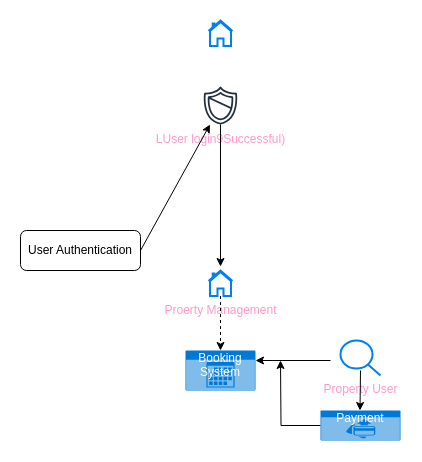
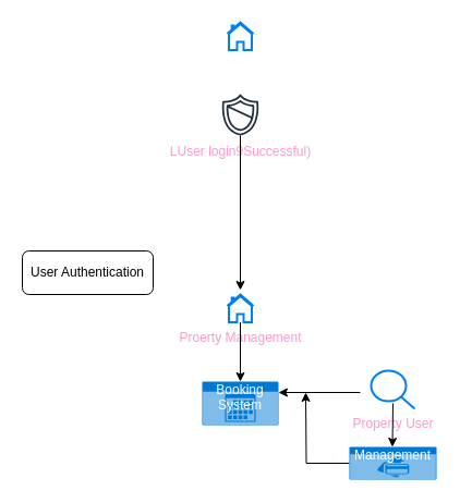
- <mxCell id="4" value="" style="endArrow=classic;html=1;rounded=0;exitX=1;exitY=0.5;exitDx=0;exitDy=0;" edge="1" parent="1" source="2" target="3"><mxGeometry width="50" height="50" relative="1" as="geometry"><mxPoint x="380" y="510" as="sourcePoint" /><mxPoint x="430" y="460" as="targetPoint" /><Array as="points" /></mxGeometry></mxCell>
- <mxCell id="9" value="" style="endArrow=classic;html=1;rounded=0;entryX=0.5;entryY=0;entryDx=0;entryDy=0;entryPerimeter=0;dashed=1;" edge="1" parent="1" source="7" target="8"><mxGeometry width="50" height="50" relative="1" as="geometry"><mxPoint x="404" y="344" as="sourcePoint" /><mxPoint x="404" y="240" as="targetPoint" /><Array as="points" /></mxGeometry></mxCell>
+ <mxCell id="9" value="" style="endArrow=classic;html=1;rounded=0;entryX=0.5;entryY=0;entryDx=0;entryDy=0;entryPerimeter=0;" edge="1" parent="1" source="7" target="8"><mxGeometry width="50" height="50" relative="1" as="geometry"><mxPoint x="404" y="344" as="sourcePoint" /><mxPoint x="404" y="240" as="targetPoint" /><Array as="points" /></mxGeometry></mxCell>
- <mxCell id="13" value="Payment" style="html=1;whiteSpace=wrap;strokeColor=none;fillColor=#0079D6;labelPosition=center;verticalLabelPosition=middle;verticalAlign=top;align=center;fontSize=12;outlineConnect=0;spacingTop=-6;fontColor=#FFFFFF;sketch=0;shape=mxgraph.sitemap.payment;" vertex="1" parent="1"><mxGeometry x="320" y="410" width="80" height="30" as="geometry" /></mxCell>
+ <mxCell id="13" value="Management" style="html=1;whiteSpace=wrap;strokeColor=none;fillColor=#0079D6;labelPosition=center;verticalLabelPosition=middle;verticalAlign=top;align=center;fontSize=12;outlineConnect=0;spacingTop=-6;fontColor=#FFFFFF;sketch=0;shape=mxgraph.sitemap.payment;" vertex="1" parent="1"><mxGeometry x="320" y="410" width="80" height="30" as="geometry" /></mxCell>
